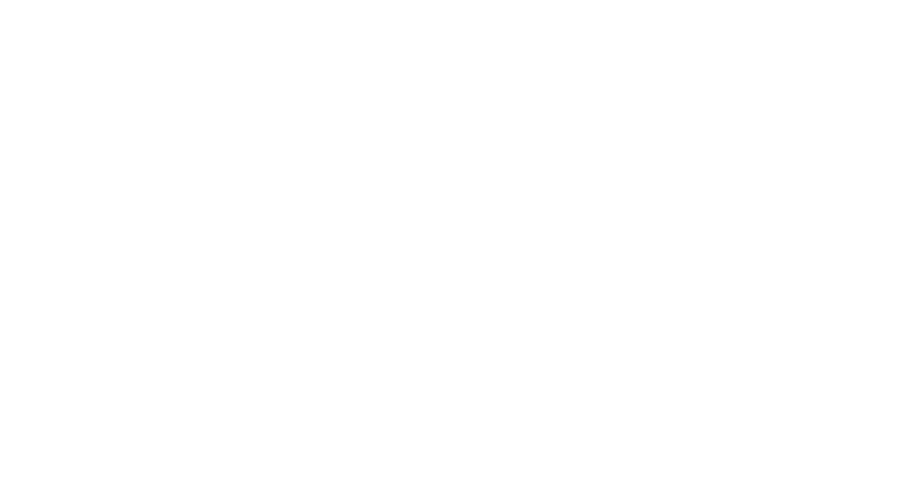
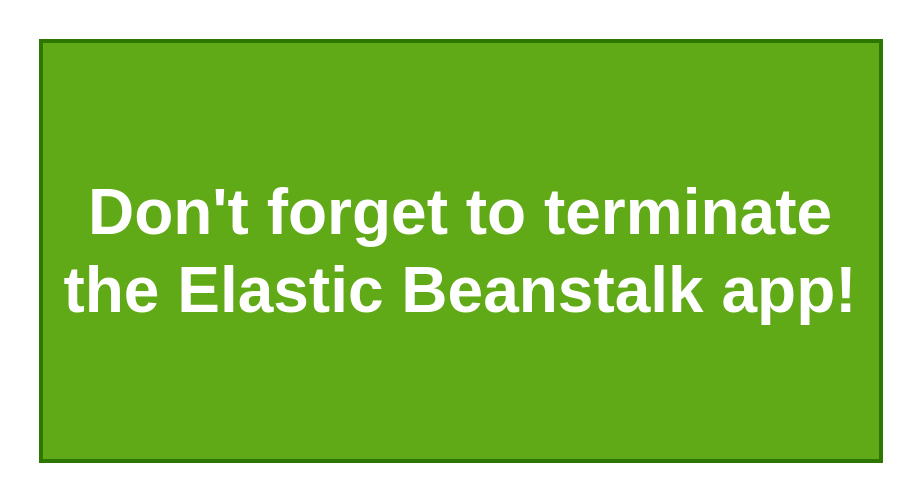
+ <mxCell id="2" value="Don't forget to terminate the Elastic Beanstalk app!" style="rounded=0;whiteSpace=wrap;html=1;strokeWidth=2;fontSize=32;align=center;fillColor=#60a917;strokeColor=#2D7600;fontStyle=1;fontColor=#ffffff;" parent="1" vertex="1"><mxGeometry x="20" y="20" width="420" height="210" as="geometry" /></mxCell>
